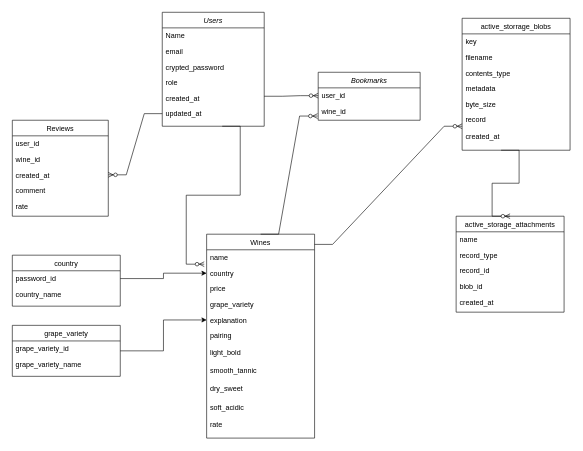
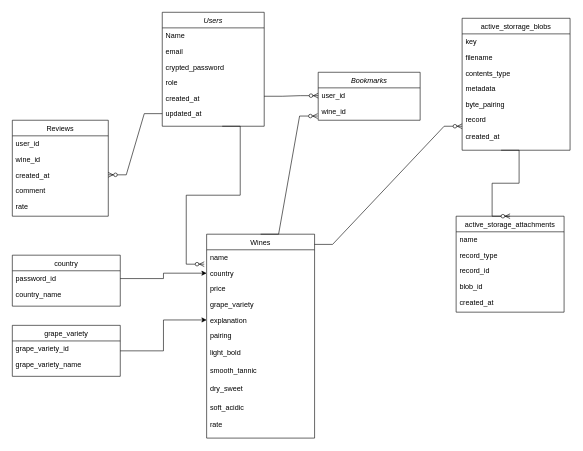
- <mxCell id="36" value="byte_size" style="text;align=left;verticalAlign=top;spacingLeft=4;spacingRight=4;overflow=hidden;rotatable=0;points=[[0,0.5],[1,0.5]];portConstraint=eastwest;" parent="31" vertex="1"><mxGeometry y="130" width="180" height="26" as="geometry" /></mxCell>
+ <mxCell id="36" value="byte_pairing" style="text;align=left;verticalAlign=top;spacingLeft=4;spacingRight=4;overflow=hidden;rotatable=0;points=[[0,0.5],[1,0.5]];portConstraint=eastwest;" parent="31" vertex="1"><mxGeometry y="130" width="180" height="26" as="geometry" /></mxCell>
